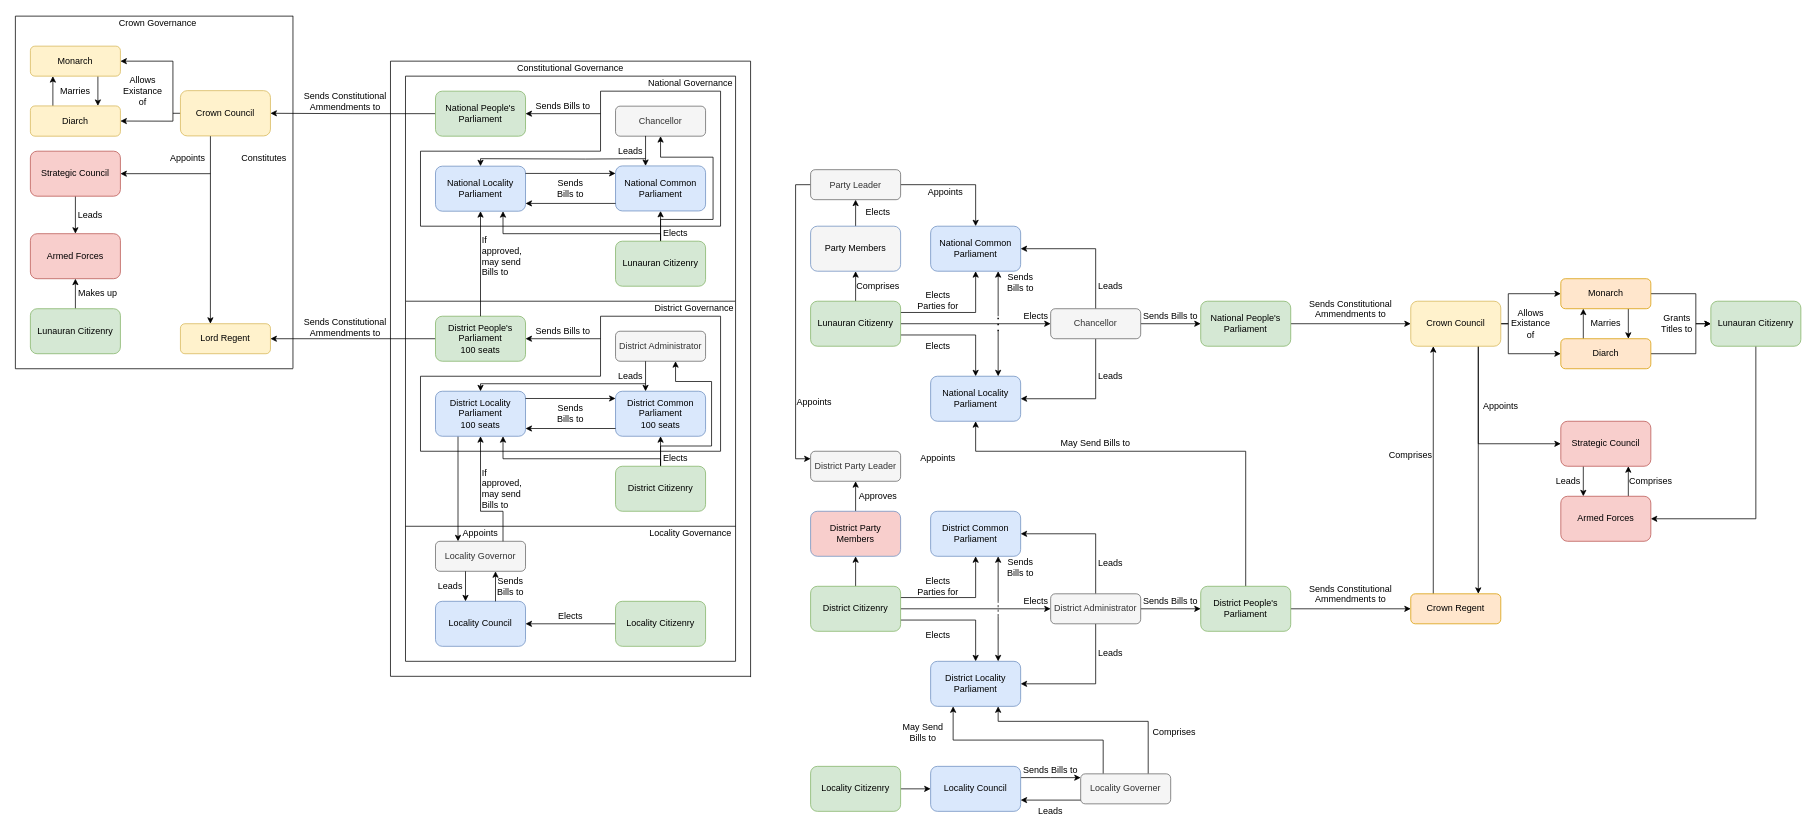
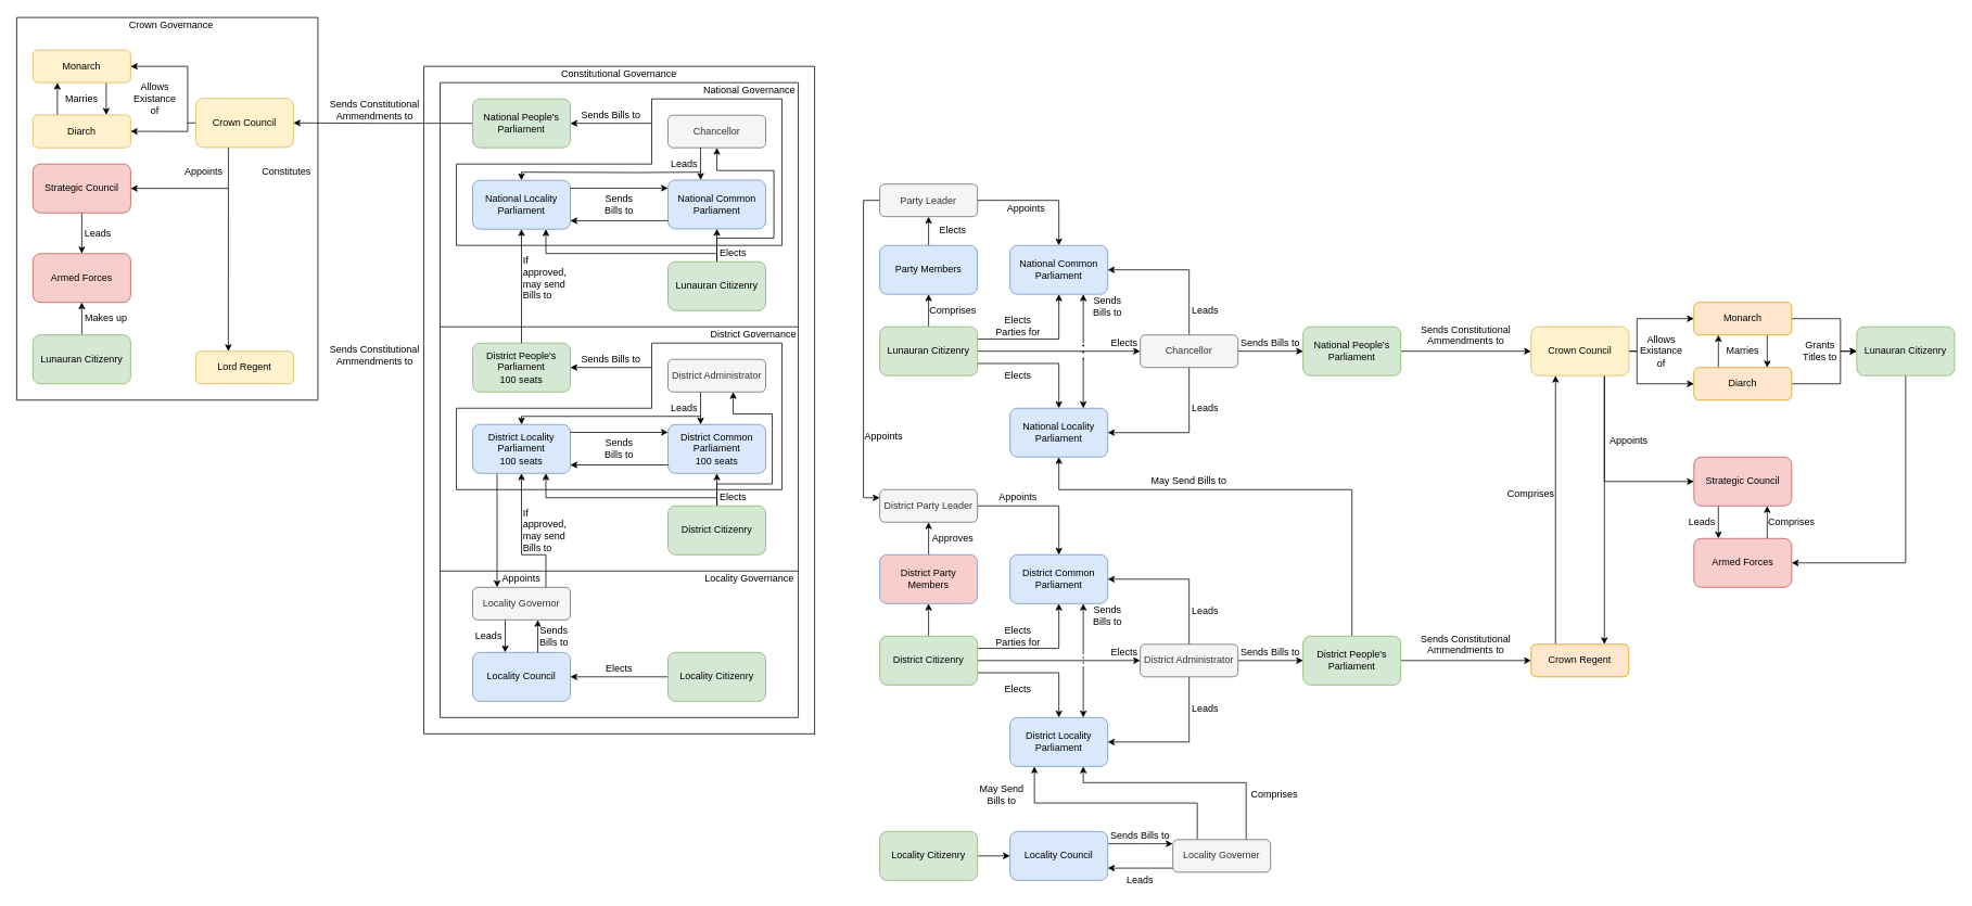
- <mxCell id="118" value="Party Members" style="rounded=1;whiteSpace=wrap;html=1;fillColor=#f5f5f5;strokeColor=#6c8ebf;" parent="1" vertex="1"><mxGeometry x="1080" y="301" width="120" height="60" as="geometry" /></mxCell>
+ <mxCell id="118" value="Party Members" style="rounded=1;whiteSpace=wrap;html=1;fillColor=#dae8fc;strokeColor=#6c8ebf;" parent="1" vertex="1"><mxGeometry x="1080" y="301" width="120" height="60" as="geometry" /></mxCell>
- <mxCell id="18" style="edgeStyle=orthogonalEdgeStyle;rounded=0;orthogonalLoop=1;jettySize=auto;html=1;exitX=0;exitY=0.5;exitDx=0;exitDy=0;entryX=1;entryY=0.5;entryDx=0;entryDy=0;startArrow=none;startFill=0;endArrow=classic;endFill=1;" parent="1" source="19" target="84" edge="1"><mxGeometry relative="1" as="geometry" /></mxCell>
+ <mxCell id="146" style="edgeStyle=orthogonalEdgeStyle;rounded=0;orthogonalLoop=1;jettySize=auto;html=1;exitX=1;exitY=0.5;exitDx=0;exitDy=0;entryX=0.5;entryY=0;entryDx=0;entryDy=0;" parent="1" source="147" target="152" edge="1"><mxGeometry relative="1" as="geometry" /></mxCell>
